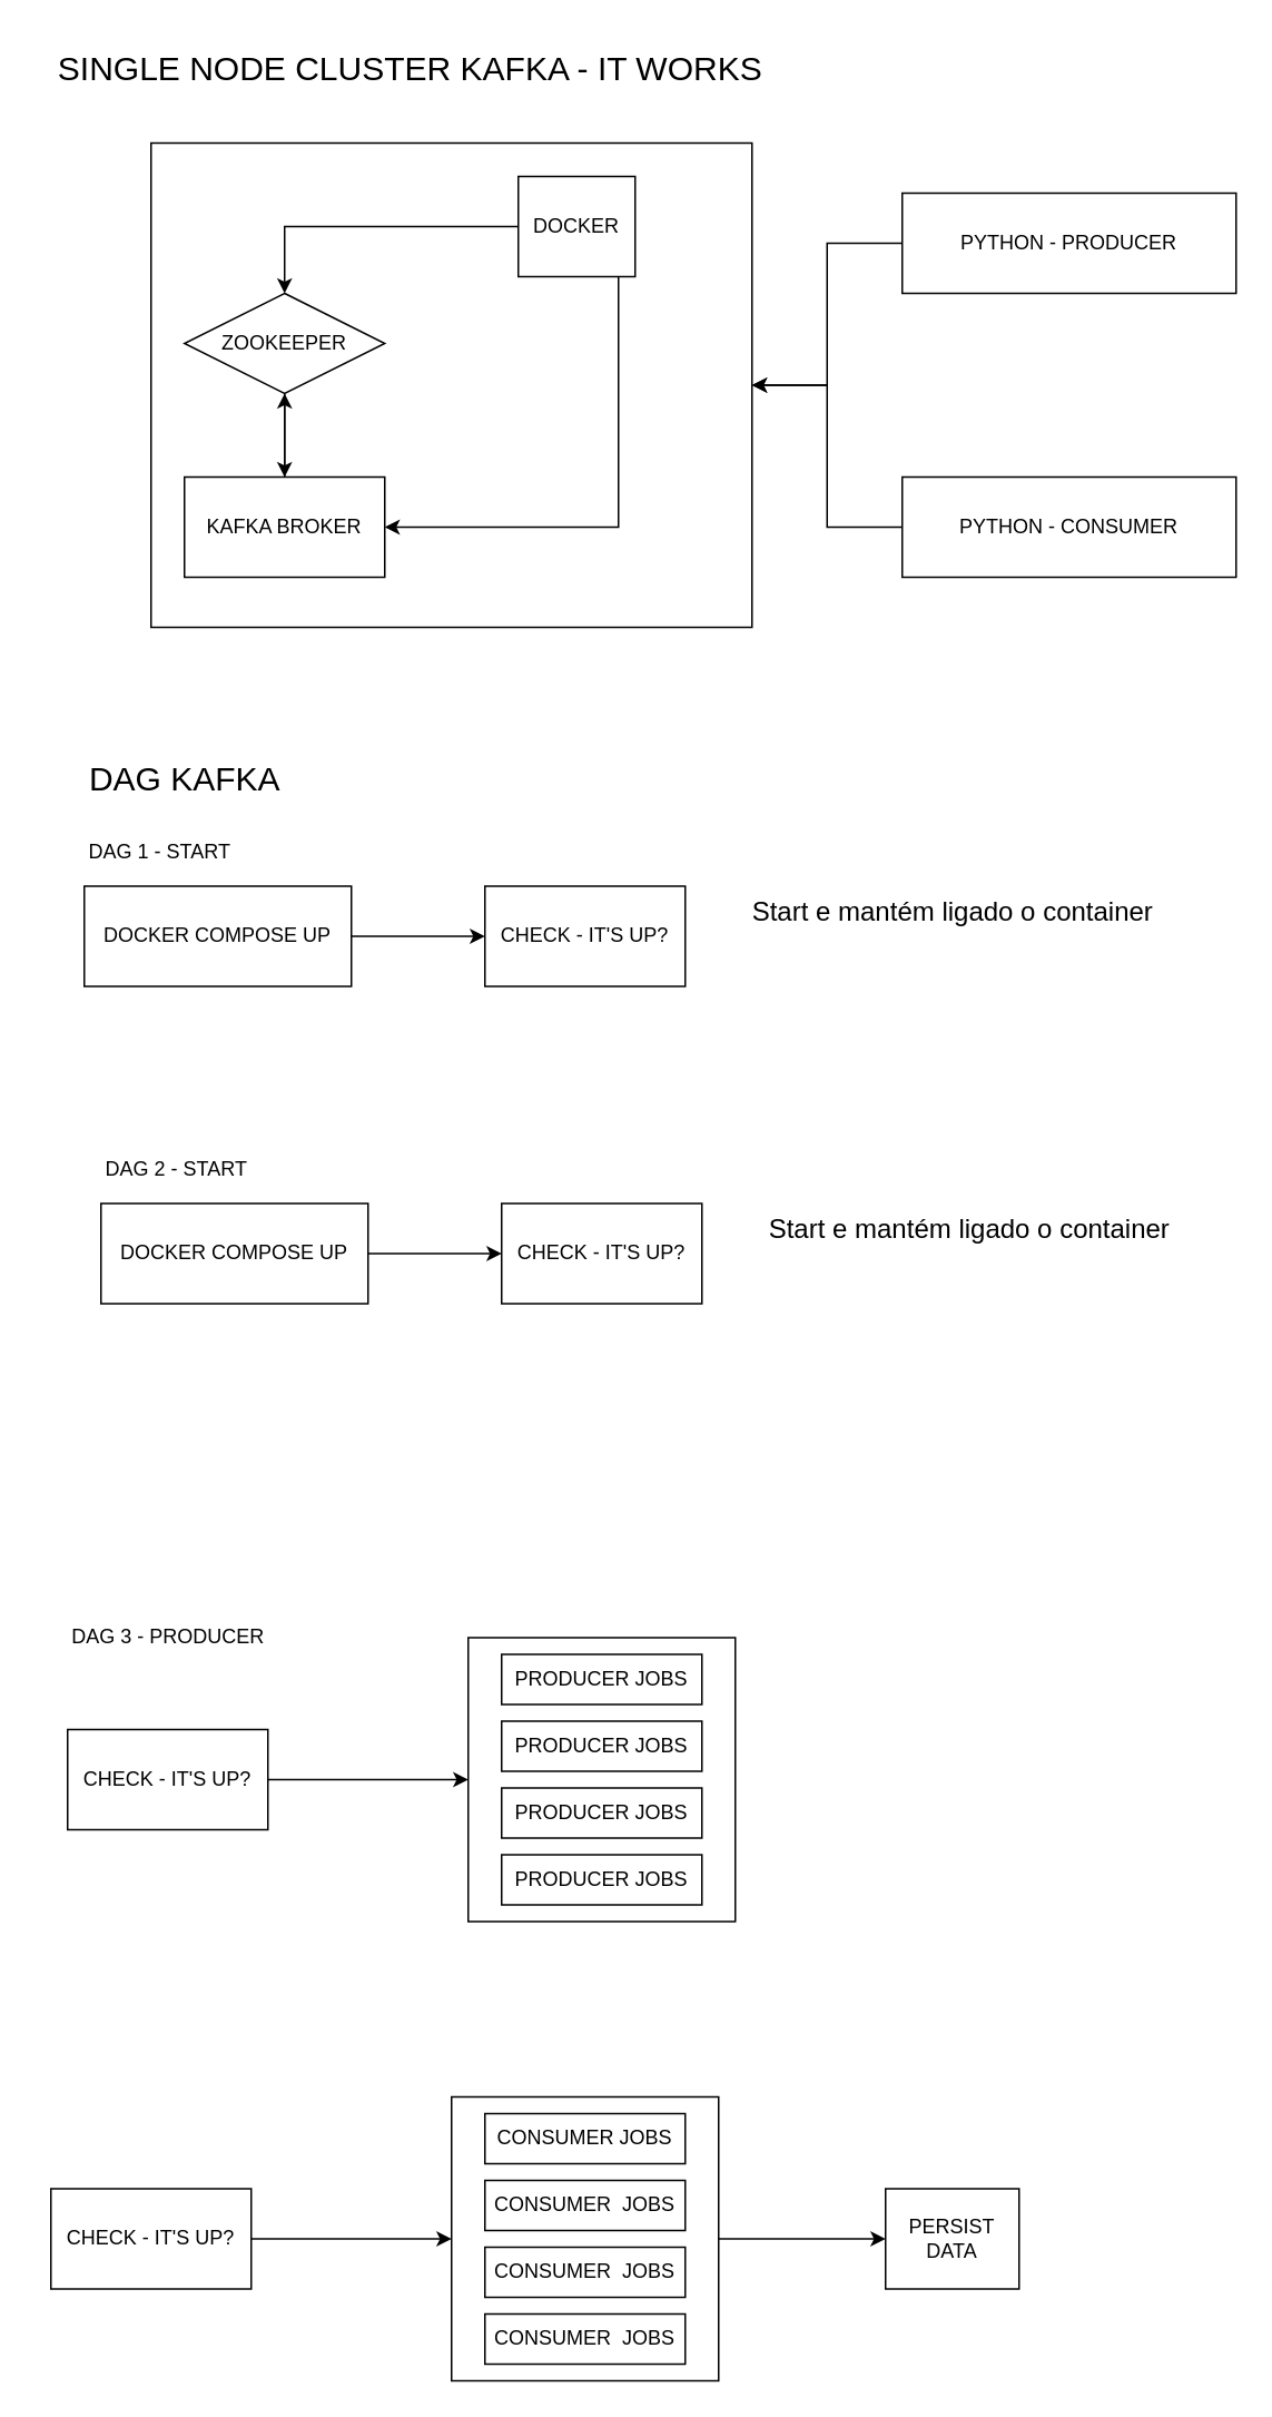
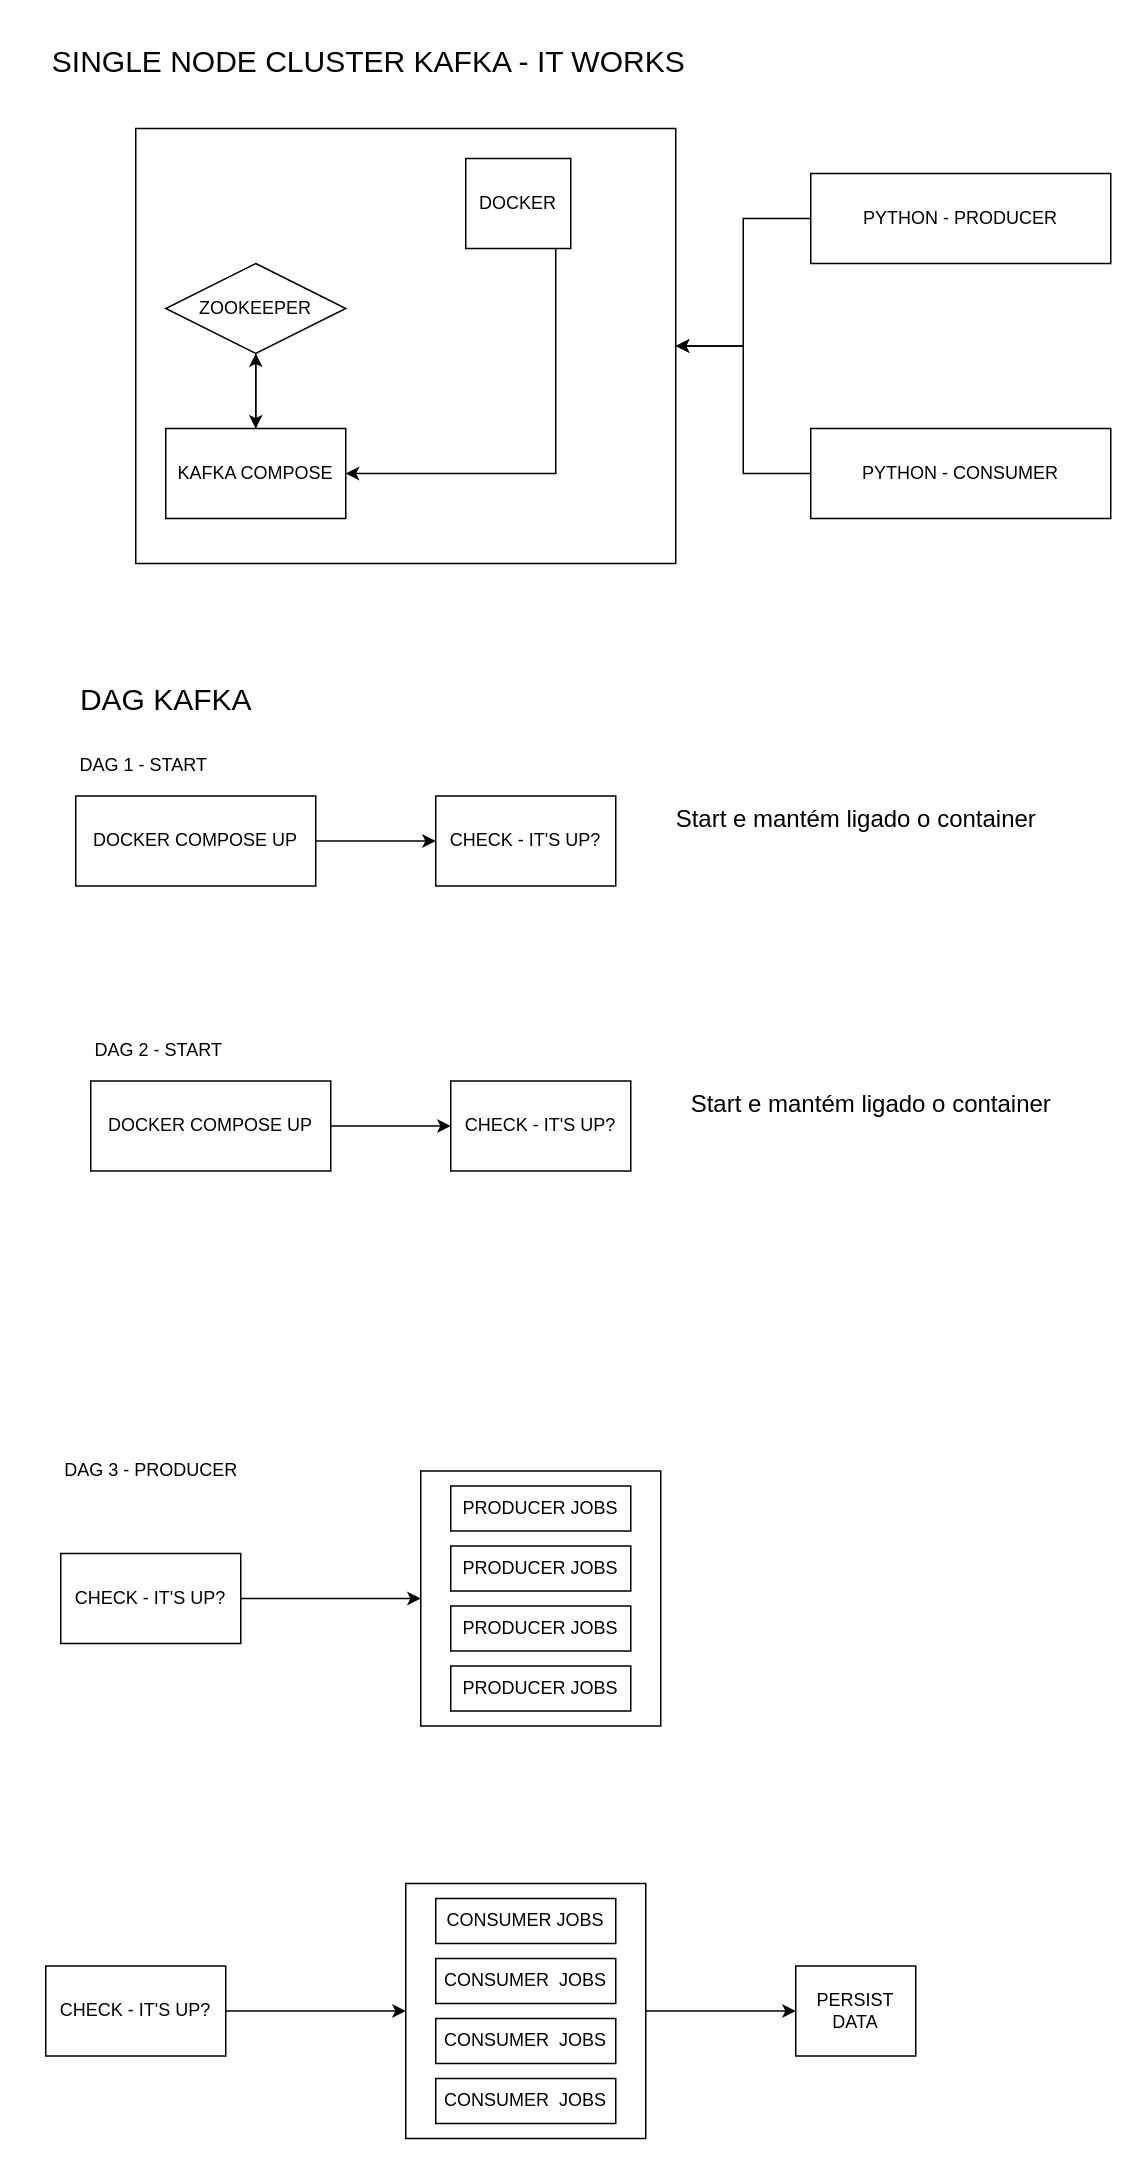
- <mxCell id="2" style="edgeStyle=orthogonalEdgeStyle;rounded=0;orthogonalLoop=1;jettySize=auto;html=1;" edge="1" parent="1" source="4" target="6"><mxGeometry relative="1" as="geometry" /></mxCell>
- <mxCell id="8" value="KAFKA BROKER" style="rounded=0;whiteSpace=wrap;html=1;" vertex="1" parent="1"><mxGeometry x="110" y="285" width="120" height="60" as="geometry" /></mxCell>
+ <mxCell id="8" value="KAFKA COMPOSE" style="rounded=0;whiteSpace=wrap;html=1;" vertex="1" parent="1"><mxGeometry x="110" y="285" width="120" height="60" as="geometry" /></mxCell>
